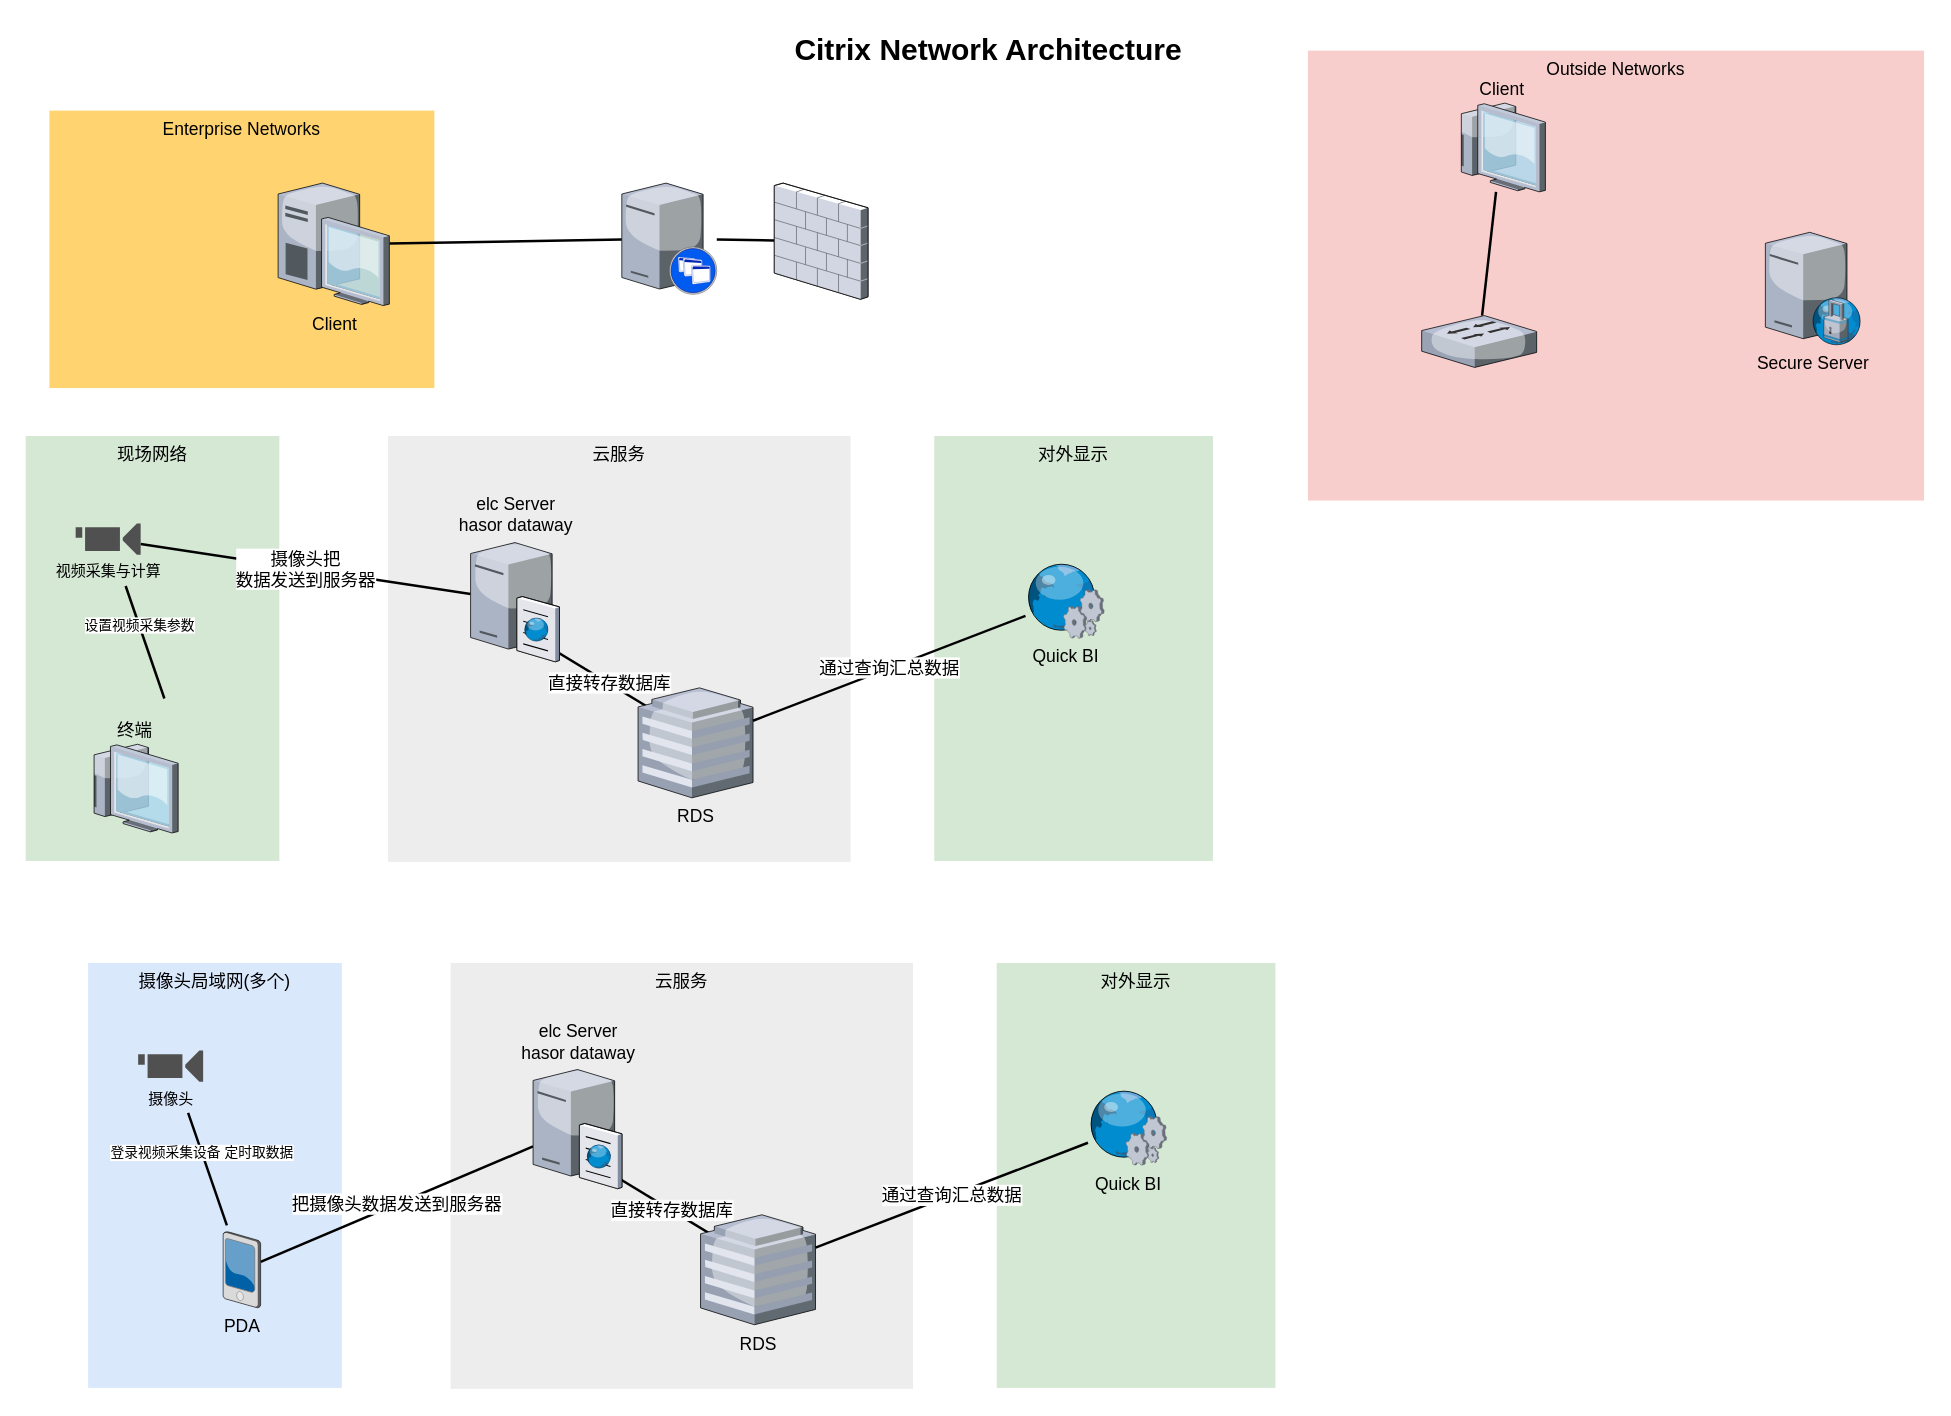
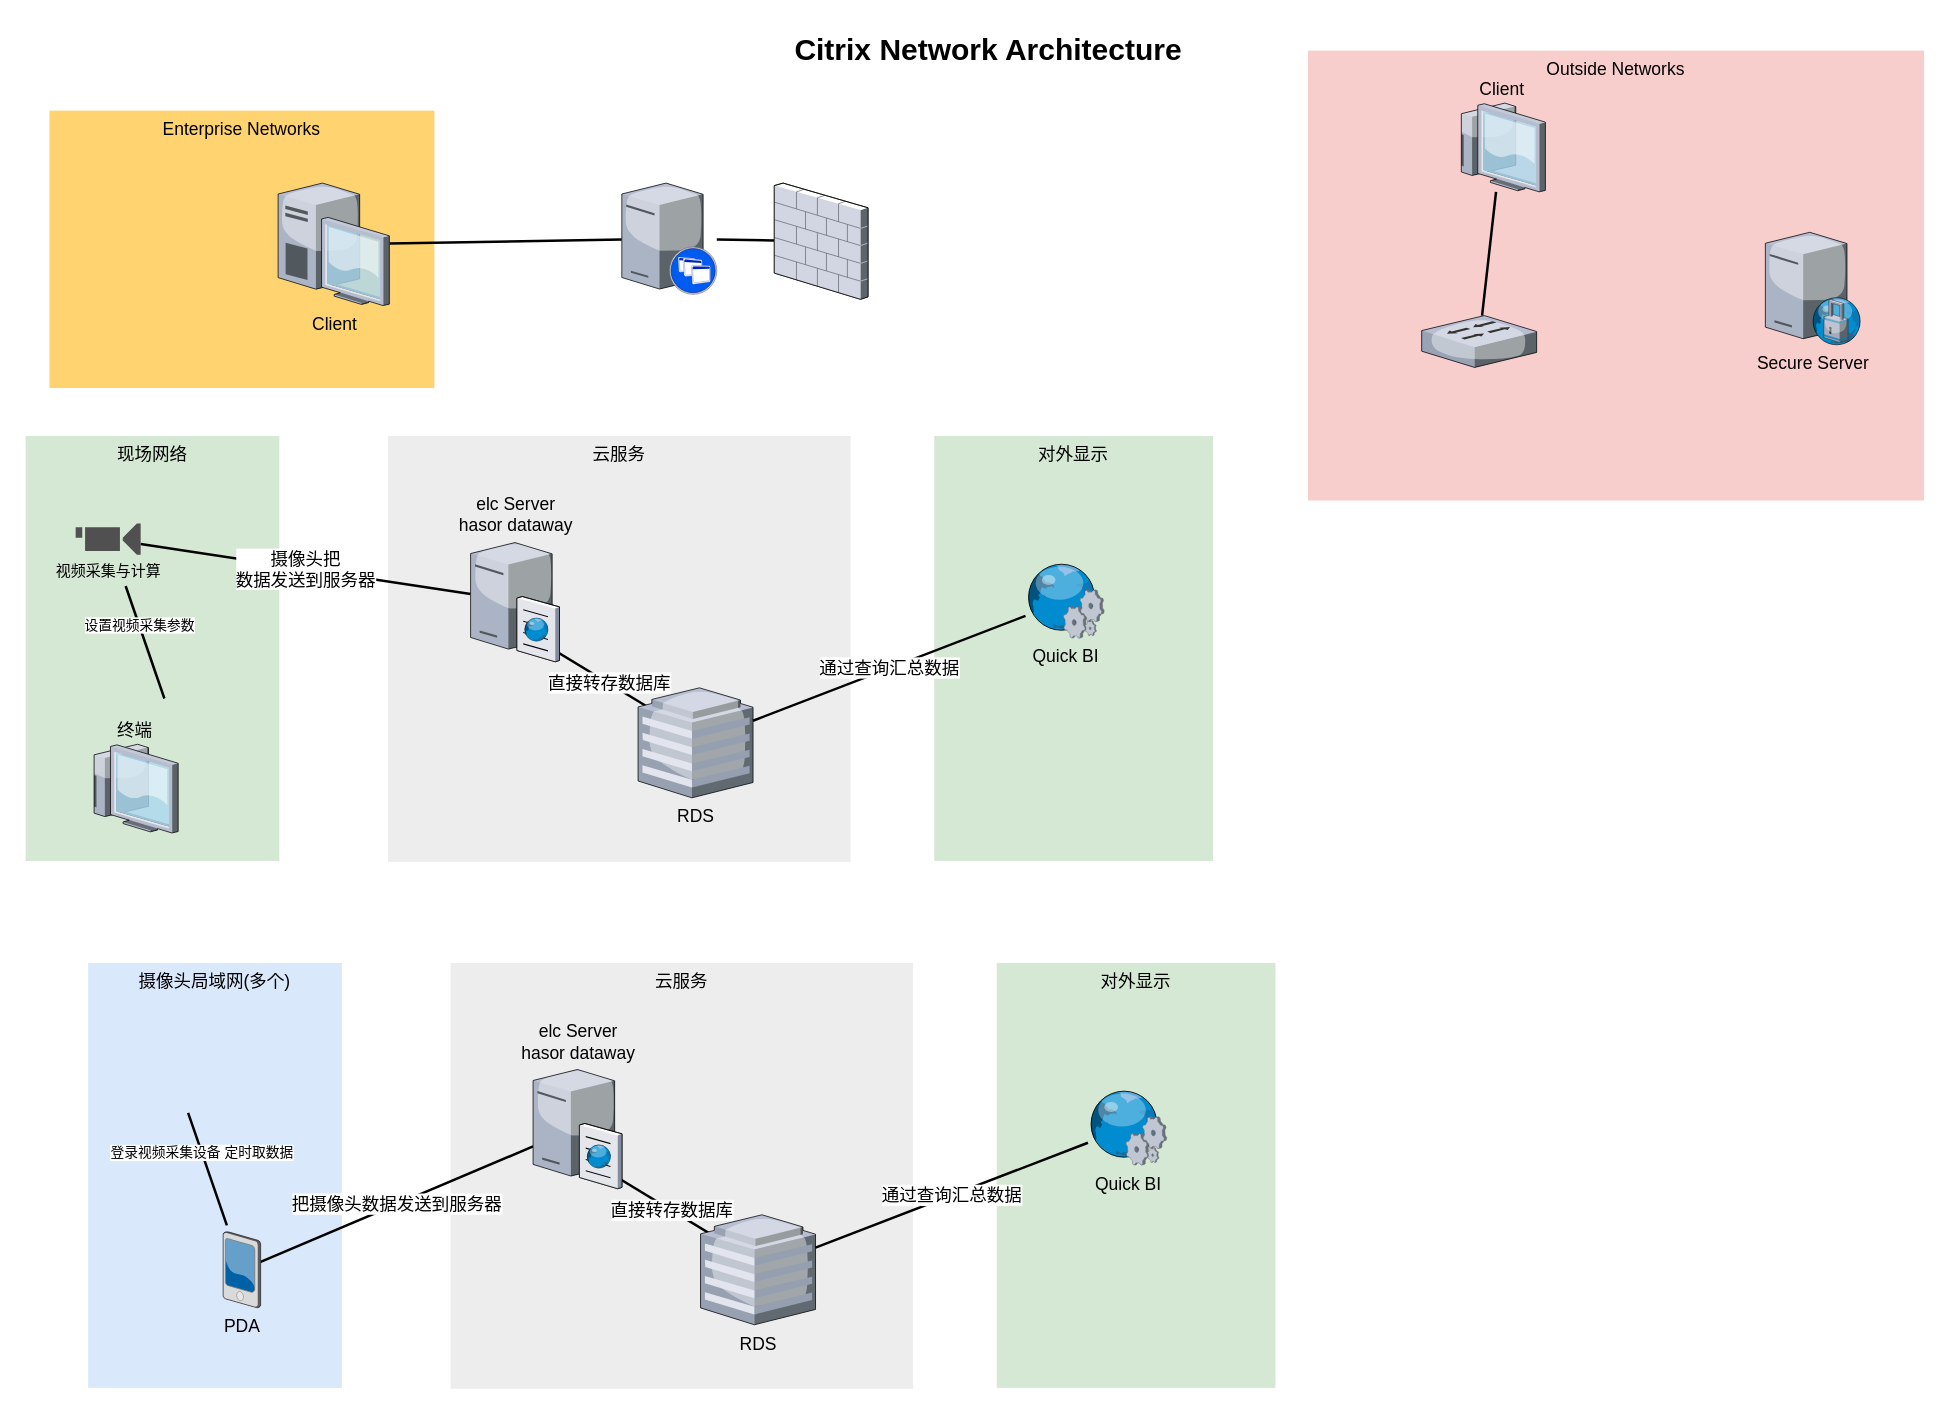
- <mxCell id="26" value="摄像头" style="pointerEvents=1;shadow=0;dashed=0;html=1;strokeColor=none;fillColor=#505050;labelPosition=center;verticalLabelPosition=bottom;verticalAlign=top;outlineConnect=0;align=center;shape=mxgraph.office.devices.video_camera;" parent="1" vertex="1"><mxGeometry x="110" y="840" width="52" height="25" as="geometry" /></mxCell>
